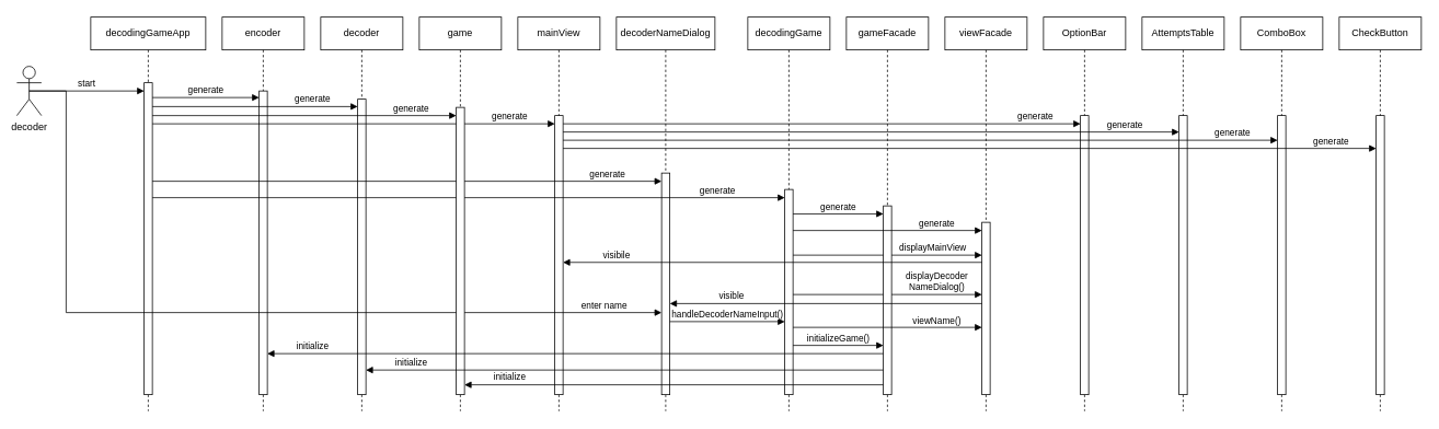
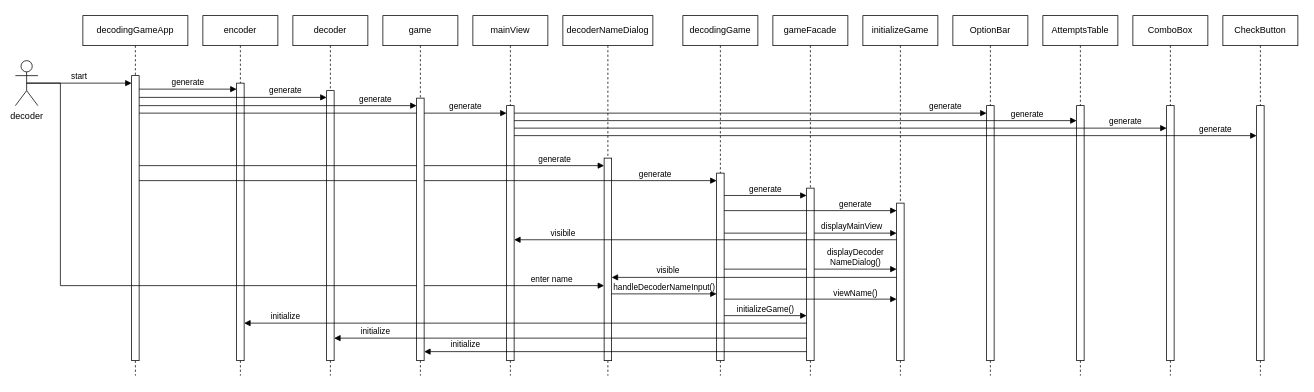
- <mxCell id="24" value="viewFacade" style="shape=umlLifeline;perimeter=lifelinePerimeter;whiteSpace=wrap;html=1;container=1;dropTarget=0;collapsible=0;recursiveResize=0;outlineConnect=0;portConstraint=eastwest;newEdgeStyle={&quot;curved&quot;:0,&quot;rounded&quot;:0};" parent="1" vertex="1"><mxGeometry x="1150" y="20" width="100" height="480" as="geometry" /></mxCell>
+ <mxCell id="24" value="initializeGame" style="shape=umlLifeline;perimeter=lifelinePerimeter;whiteSpace=wrap;html=1;container=1;dropTarget=0;collapsible=0;recursiveResize=0;outlineConnect=0;portConstraint=eastwest;newEdgeStyle={&quot;curved&quot;:0,&quot;rounded&quot;:0};" parent="1" vertex="1"><mxGeometry x="1150" y="20" width="100" height="480" as="geometry" /></mxCell>
